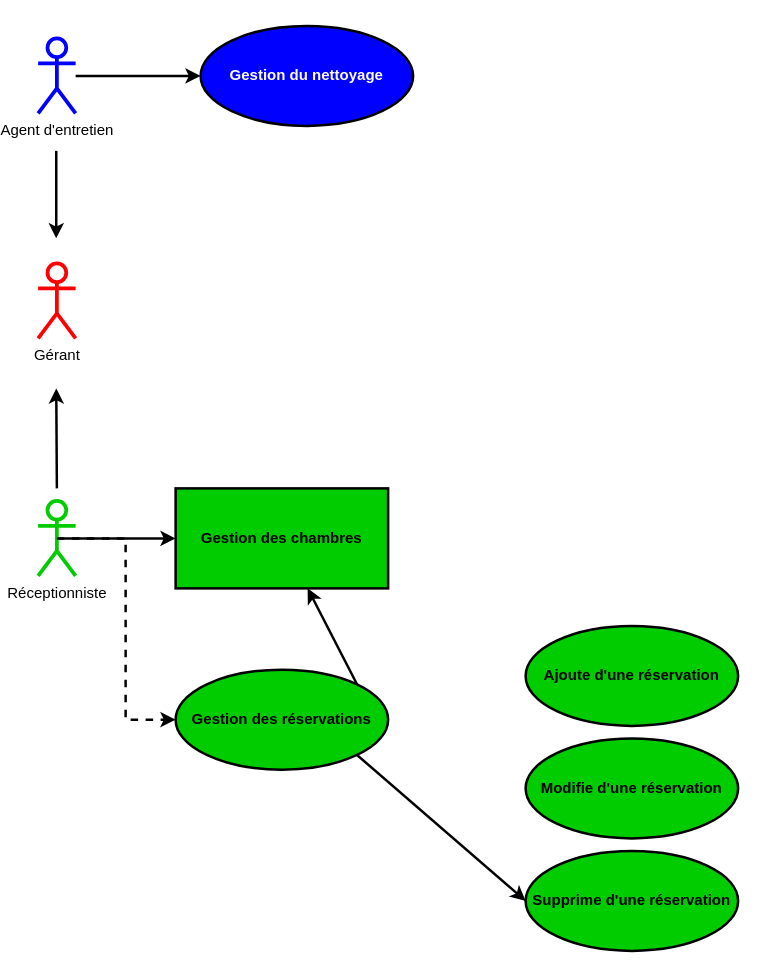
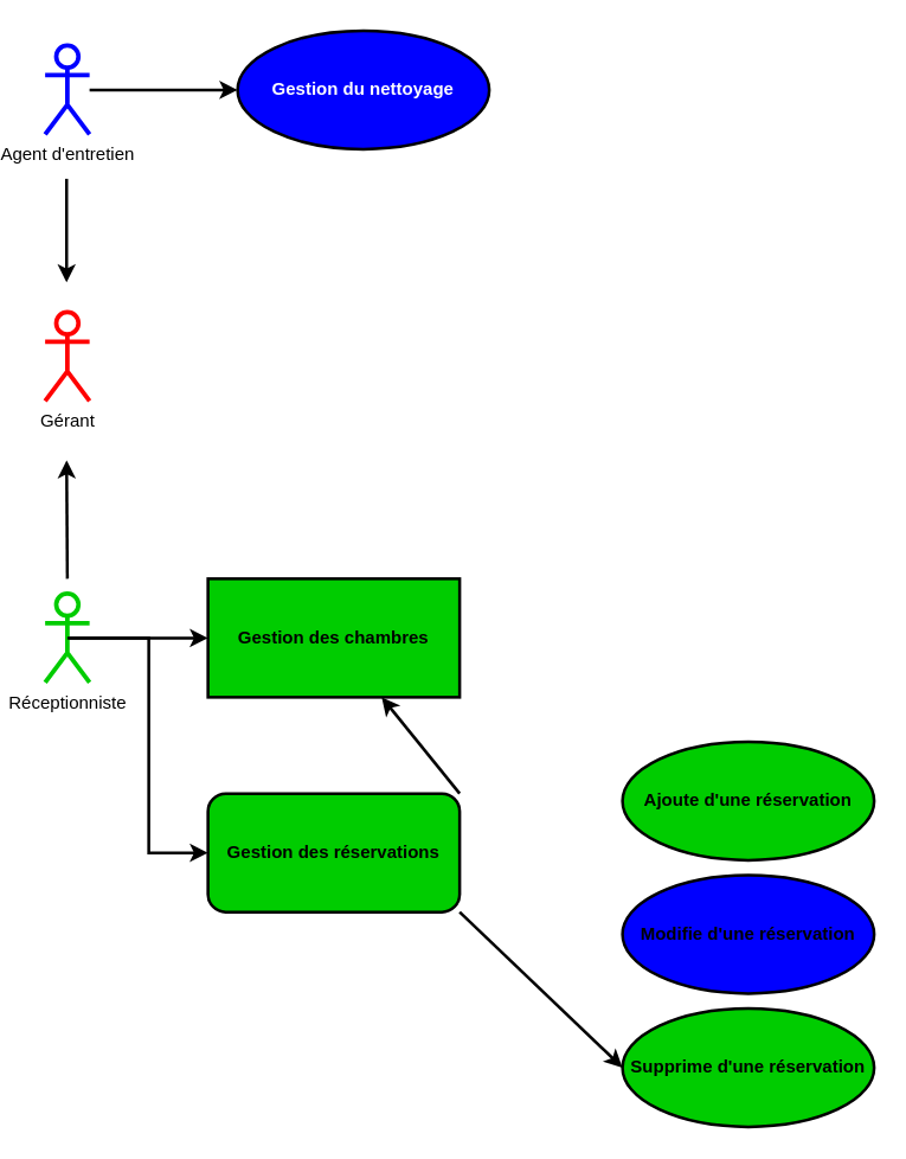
- <mxCell id="3" style="edgeStyle=orthogonalEdgeStyle;rounded=0;orthogonalLoop=1;jettySize=auto;html=1;strokeWidth=2;entryX=0;entryY=0.5;entryDx=0;entryDy=0;exitX=0.5;exitY=0.5;exitDx=0;exitDy=0;exitPerimeter=0;dashed=1;" parent="1" source="4" target="7" edge="1"><mxGeometry relative="1" as="geometry"><Array as="points"><mxPoint x="90" y="430" /><mxPoint x="90" y="575" /></Array></mxGeometry></mxCell>
+ <mxCell id="3" style="edgeStyle=orthogonalEdgeStyle;rounded=0;orthogonalLoop=1;jettySize=auto;html=1;strokeWidth=2;entryX=0;entryY=0.5;entryDx=0;entryDy=0;exitX=0.5;exitY=0.5;exitDx=0;exitDy=0;exitPerimeter=0;" parent="1" source="4" target="7" edge="1"><mxGeometry relative="1" as="geometry"><Array as="points"><mxPoint x="90" y="430" /><mxPoint x="90" y="575" /></Array></mxGeometry></mxCell>
- <mxCell id="7" value="Gestion des réservations" style="ellipse;whiteSpace=wrap;html=1;strokeWidth=2;sketch=0;fontStyle=1;fillColor=#00CC00;" parent="1" vertex="1"><mxGeometry x="130" y="535" width="170" height="80" as="geometry" /></mxCell>
+ <mxCell id="7" value="Gestion des réservations" style="whiteSpace=wrap;html=1;strokeWidth=2;sketch=0;fontStyle=1;fillColor=#00CC00;rounded=1;" parent="1" vertex="1"><mxGeometry x="130" y="535" width="170" height="80" as="geometry" /></mxCell>
- <mxCell id="12" value="Modifie d'une réservation" style="ellipse;whiteSpace=wrap;html=1;strokeWidth=2;fontStyle=1;fillColor=#00CC00;" vertex="1" parent="1"><mxGeometry x="410" y="590" width="170" height="80" as="geometry" /></mxCell>
+ <mxCell id="12" value="Modifie d'une réservation" style="ellipse;whiteSpace=wrap;html=1;strokeWidth=2;fontStyle=1;fillColor=#0000ff;" vertex="1" parent="1"><mxGeometry x="410" y="590" width="170" height="80" as="geometry" /></mxCell>
